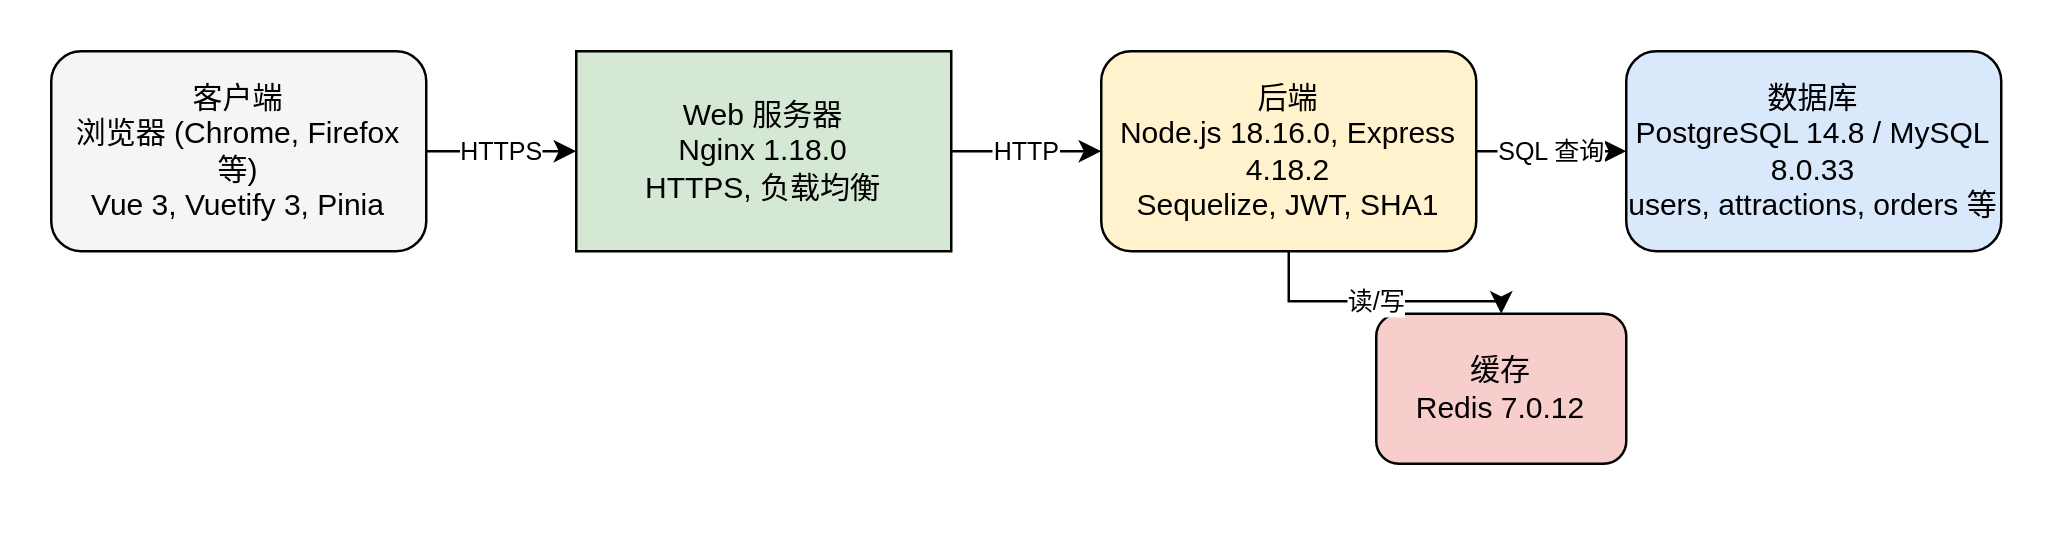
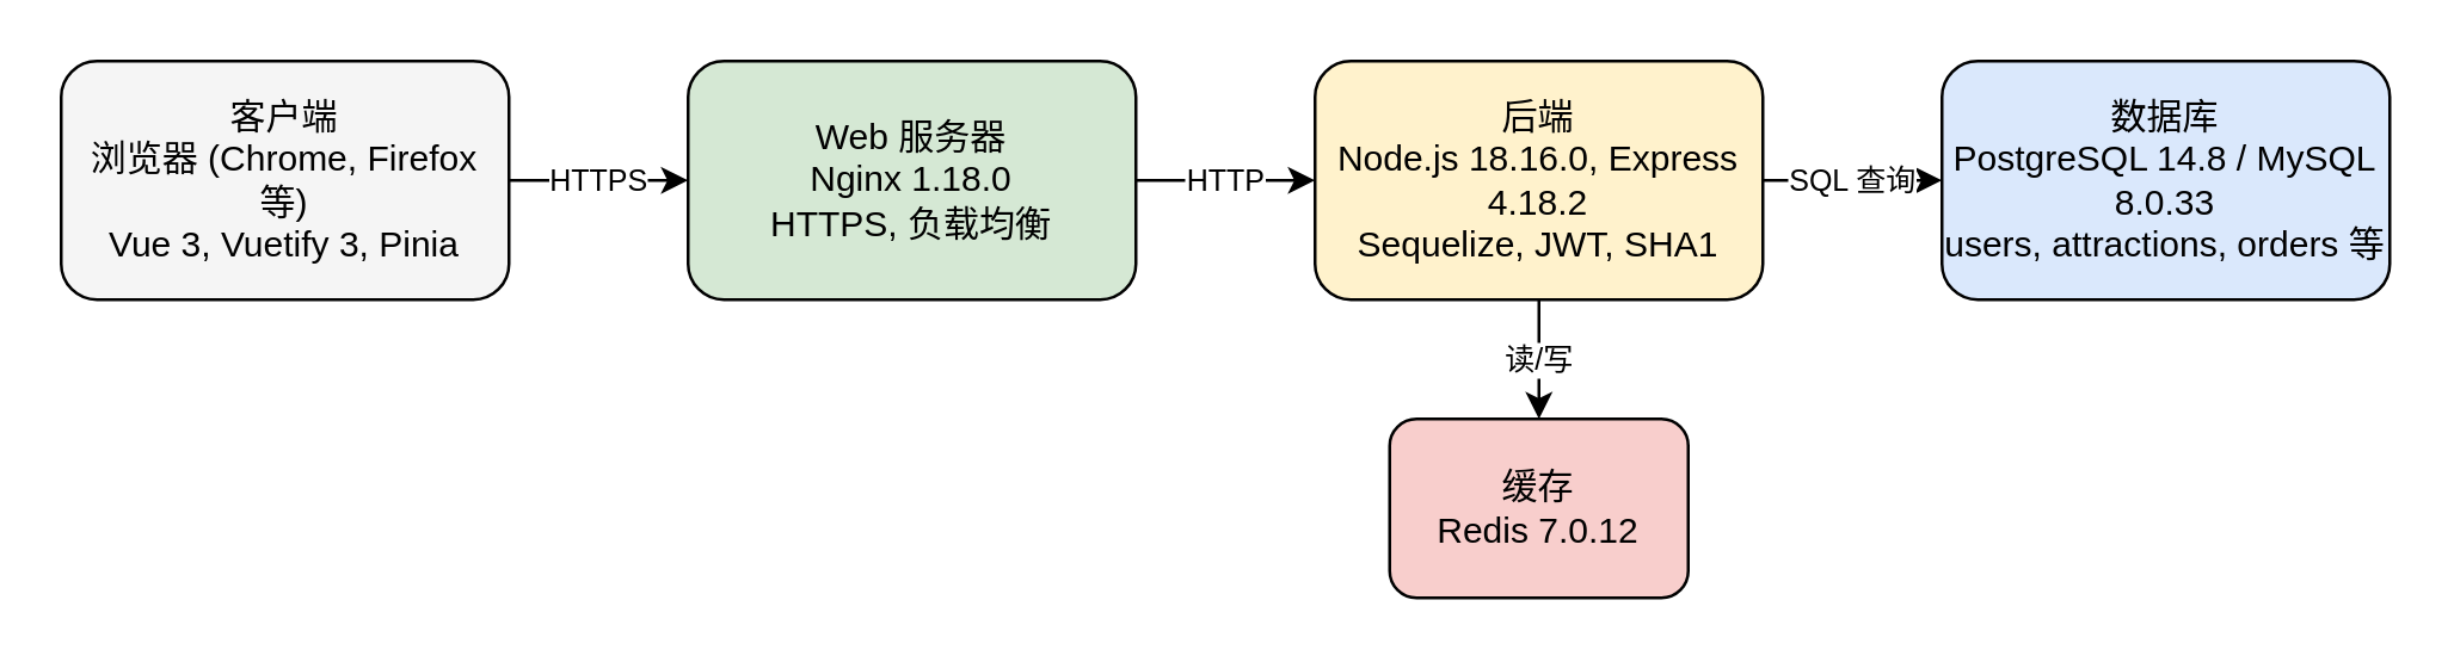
- <mxCell id="3" value="Web 服务器&lt;br&gt;Nginx 1.18.0&lt;br&gt;HTTPS, 负载均衡" style="whiteSpace=wrap;html=1;fillColor=#d5e8d4;strokeColor=#000000;fontSize=12;rounded=0;" parent="1" vertex="1"><mxGeometry x="230" y="20" width="150" height="80" as="geometry" /></mxCell>
+ <mxCell id="3" value="Web 服务器&lt;br&gt;Nginx 1.18.0&lt;br&gt;HTTPS, 负载均衡" style="rounded=1;whiteSpace=wrap;html=1;fillColor=#d5e8d4;strokeColor=#000000;fontSize=12;" parent="1" vertex="1"><mxGeometry x="230" y="20" width="150" height="80" as="geometry" /></mxCell>
- <mxCell id="5" value="缓存&lt;br&gt;Redis 7.0.12" style="rounded=1;whiteSpace=wrap;html=1;fillColor=#f8cecc;strokeColor=#000000;fontSize=12;" parent="1" vertex="1"><mxGeometry x="550" y="125" width="100" height="60" as="geometry" /></mxCell>
+ <mxCell id="5" value="缓存&lt;br&gt;Redis 7.0.12" style="rounded=1;whiteSpace=wrap;html=1;fillColor=#f8cecc;strokeColor=#000000;fontSize=12;" parent="1" vertex="1"><mxGeometry x="465" y="140" width="100" height="60" as="geometry" /></mxCell>
